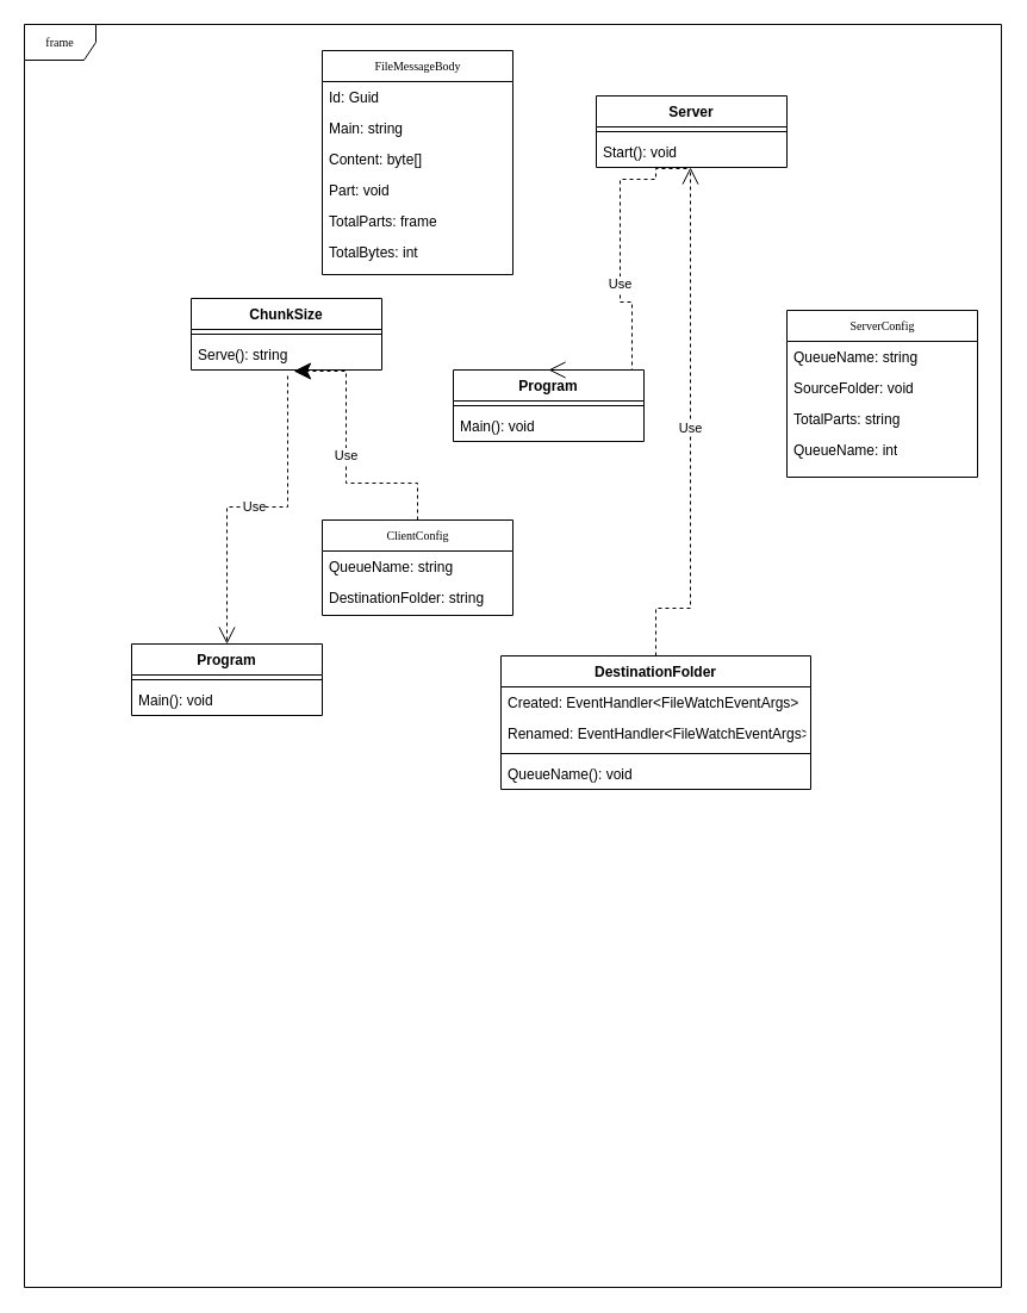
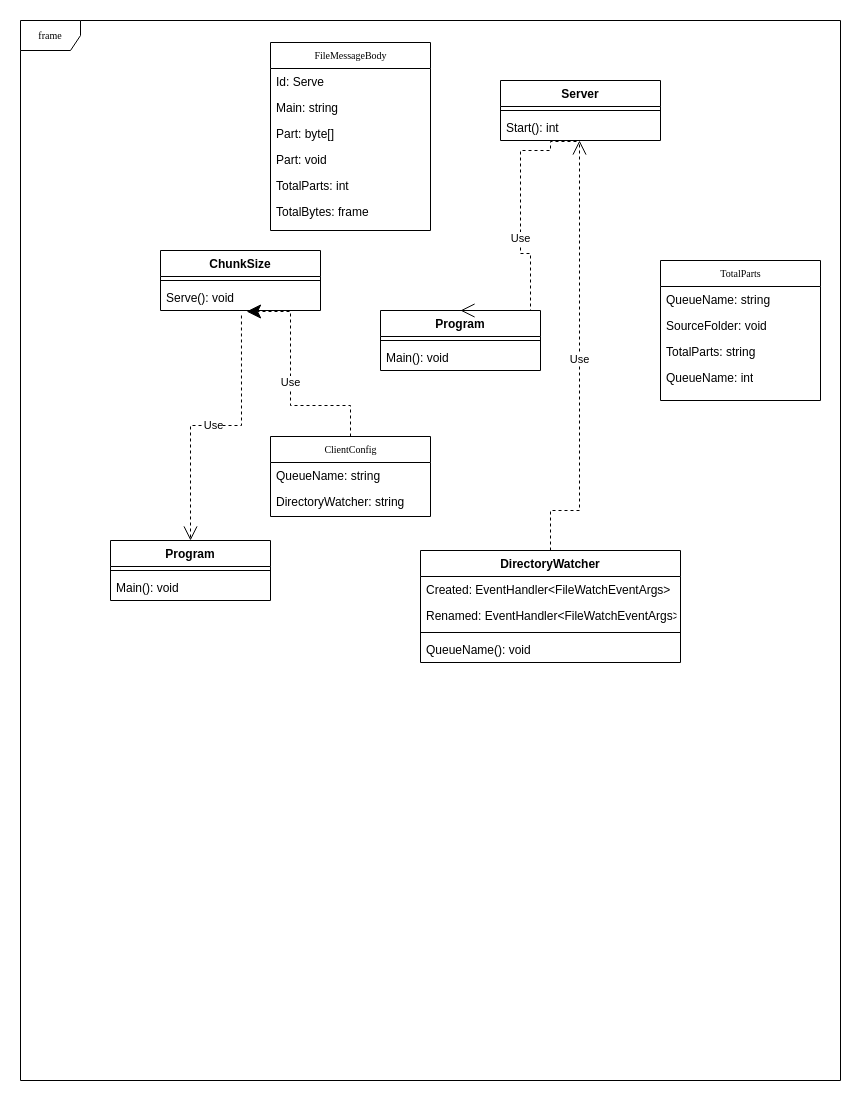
- <mxCell id="4" value="Id: Guid" style="text;html=1;strokeColor=none;fillColor=none;align=left;verticalAlign=top;spacingLeft=4;spacingRight=4;whiteSpace=wrap;overflow=hidden;rotatable=0;points=[[0,0.5],[1,0.5]];portConstraint=eastwest;" parent="3" vertex="1"><mxGeometry y="26" width="160" height="26" as="geometry" /></mxCell>
+ <mxCell id="4" value="Id: Serve" style="text;html=1;strokeColor=none;fillColor=none;align=left;verticalAlign=top;spacingLeft=4;spacingRight=4;whiteSpace=wrap;overflow=hidden;rotatable=0;points=[[0,0.5],[1,0.5]];portConstraint=eastwest;" parent="3" vertex="1"><mxGeometry y="26" width="160" height="26" as="geometry" /></mxCell>
- <mxCell id="17" value="Start(): void" style="text;strokeColor=none;fillColor=none;align=left;verticalAlign=top;spacingLeft=4;spacingRight=4;overflow=hidden;rotatable=0;points=[[0,0.5],[1,0.5]];portConstraint=eastwest;" vertex="1" parent="15"><mxGeometry y="34" width="160" height="26" as="geometry" /></mxCell>
+ <mxCell id="17" value="Start(): int" style="text;strokeColor=none;fillColor=none;align=left;verticalAlign=top;spacingLeft=4;spacingRight=4;overflow=hidden;rotatable=0;points=[[0,0.5],[1,0.5]];portConstraint=eastwest;" vertex="1" parent="15"><mxGeometry y="34" width="160" height="26" as="geometry" /></mxCell>
- <mxCell id="6" value="Content: byte[]" style="text;html=1;strokeColor=none;fillColor=none;align=left;verticalAlign=top;spacingLeft=4;spacingRight=4;whiteSpace=wrap;overflow=hidden;rotatable=0;points=[[0,0.5],[1,0.5]];portConstraint=eastwest;" vertex="1" parent="3"><mxGeometry y="78" width="160" height="26" as="geometry" /></mxCell>
+ <mxCell id="6" value="Part: byte[]" style="text;html=1;strokeColor=none;fillColor=none;align=left;verticalAlign=top;spacingLeft=4;spacingRight=4;whiteSpace=wrap;overflow=hidden;rotatable=0;points=[[0,0.5],[1,0.5]];portConstraint=eastwest;" vertex="1" parent="3"><mxGeometry y="78" width="160" height="26" as="geometry" /></mxCell>
- <mxCell id="8" value="TotalParts: frame" style="text;html=1;strokeColor=none;fillColor=none;align=left;verticalAlign=top;spacingLeft=4;spacingRight=4;whiteSpace=wrap;overflow=hidden;rotatable=0;points=[[0,0.5],[1,0.5]];portConstraint=eastwest;" vertex="1" parent="3"><mxGeometry y="130" width="160" height="26" as="geometry" /></mxCell>
+ <mxCell id="8" value="TotalParts: int" style="text;html=1;strokeColor=none;fillColor=none;align=left;verticalAlign=top;spacingLeft=4;spacingRight=4;whiteSpace=wrap;overflow=hidden;rotatable=0;points=[[0,0.5],[1,0.5]];portConstraint=eastwest;" vertex="1" parent="3"><mxGeometry y="130" width="160" height="26" as="geometry" /></mxCell>
- <mxCell id="9" value="TotalBytes: int" style="text;html=1;strokeColor=none;fillColor=none;align=left;verticalAlign=top;spacingLeft=4;spacingRight=4;whiteSpace=wrap;overflow=hidden;rotatable=0;points=[[0,0.5],[1,0.5]];portConstraint=eastwest;" vertex="1" parent="3"><mxGeometry y="156" width="160" height="26" as="geometry" /></mxCell>
+ <mxCell id="9" value="TotalBytes: frame" style="text;html=1;strokeColor=none;fillColor=none;align=left;verticalAlign=top;spacingLeft=4;spacingRight=4;whiteSpace=wrap;overflow=hidden;rotatable=0;points=[[0,0.5],[1,0.5]];portConstraint=eastwest;" vertex="1" parent="3"><mxGeometry y="156" width="160" height="26" as="geometry" /></mxCell>
- <mxCell id="10" value="ServerConfig" style="swimlane;html=1;fontStyle=0;childLayout=stackLayout;horizontal=1;startSize=26;fillColor=none;horizontalStack=0;resizeParent=1;resizeLast=0;collapsible=1;marginBottom=0;swimlaneFillColor=#ffffff;rounded=0;shadow=0;comic=0;labelBackgroundColor=none;strokeWidth=1;fontFamily=Verdana;fontSize=10;align=center;" parent="1" vertex="1"><mxGeometry x="660" y="260" width="160" height="140" as="geometry" /></mxCell>
+ <mxCell id="10" value="TotalParts" style="swimlane;html=1;fontStyle=0;childLayout=stackLayout;horizontal=1;startSize=26;fillColor=none;horizontalStack=0;resizeParent=1;resizeLast=0;collapsible=1;marginBottom=0;swimlaneFillColor=#ffffff;rounded=0;shadow=0;comic=0;labelBackgroundColor=none;strokeWidth=1;fontFamily=Verdana;fontSize=10;align=center;" parent="1" vertex="1"><mxGeometry x="660" y="260" width="160" height="140" as="geometry" /></mxCell>
- <mxCell id="27" value="Serve(): string" style="text;strokeColor=none;fillColor=none;align=left;verticalAlign=top;spacingLeft=4;spacingRight=4;overflow=hidden;rotatable=0;points=[[0,0.5],[1,0.5]];portConstraint=eastwest;" vertex="1" parent="25"><mxGeometry y="34" width="160" height="26" as="geometry" /></mxCell>
+ <mxCell id="27" value="Serve(): void" style="text;strokeColor=none;fillColor=none;align=left;verticalAlign=top;spacingLeft=4;spacingRight=4;overflow=hidden;rotatable=0;points=[[0,0.5],[1,0.5]];portConstraint=eastwest;" vertex="1" parent="25"><mxGeometry y="34" width="160" height="26" as="geometry" /></mxCell>
- <mxCell id="31" value="DestinationFolder: string" style="text;html=1;strokeColor=none;fillColor=none;align=left;verticalAlign=top;spacingLeft=4;spacingRight=4;whiteSpace=wrap;overflow=hidden;rotatable=0;points=[[0,0.5],[1,0.5]];portConstraint=eastwest;" vertex="1" parent="29"><mxGeometry y="52" width="160" height="26" as="geometry" /></mxCell>
+ <mxCell id="31" value="DirectoryWatcher: string" style="text;html=1;strokeColor=none;fillColor=none;align=left;verticalAlign=top;spacingLeft=4;spacingRight=4;whiteSpace=wrap;overflow=hidden;rotatable=0;points=[[0,0.5],[1,0.5]];portConstraint=eastwest;" vertex="1" parent="29"><mxGeometry y="52" width="160" height="26" as="geometry" /></mxCell>
- <mxCell id="33" value="DestinationFolder" style="swimlane;fontStyle=1;align=center;verticalAlign=top;childLayout=stackLayout;horizontal=1;startSize=26;horizontalStack=0;resizeParent=1;resizeParentMax=0;resizeLast=0;collapsible=1;marginBottom=0;" vertex="1" parent="1"><mxGeometry x="420" y="550" width="260" height="112" as="geometry" /></mxCell>
+ <mxCell id="33" value="DirectoryWatcher" style="swimlane;fontStyle=1;align=center;verticalAlign=top;childLayout=stackLayout;horizontal=1;startSize=26;horizontalStack=0;resizeParent=1;resizeParentMax=0;resizeLast=0;collapsible=1;marginBottom=0;" vertex="1" parent="1"><mxGeometry x="420" y="550" width="260" height="112" as="geometry" /></mxCell>
